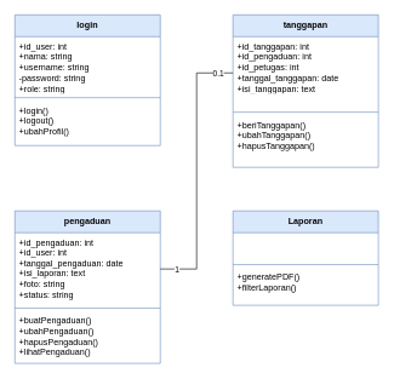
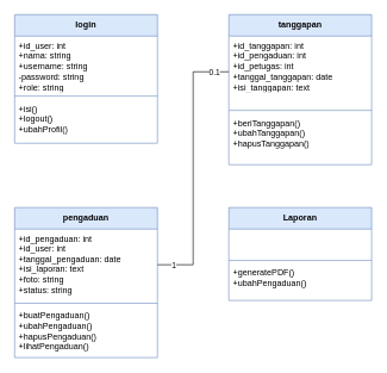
- <mxCell id="5" value="&lt;div&gt;+login()&amp;nbsp;&amp;nbsp;&lt;/div&gt;&lt;div&gt;&lt;span style=&quot;background-color: transparent; color: light-dark(rgb(0, 0, 0), rgb(255, 255, 255));&quot;&gt;+logout()&lt;/span&gt;&lt;/div&gt;&lt;div&gt;&lt;span style=&quot;background-color: transparent; color: light-dark(rgb(0, 0, 0), rgb(255, 255, 255));&quot;&gt;+ubahProfil()&lt;/span&gt;&lt;/div&gt;" style="text;strokeColor=none;fillColor=none;align=left;verticalAlign=top;spacingLeft=4;spacingRight=4;overflow=hidden;rotatable=0;points=[[0,0.5],[1,0.5]];portConstraint=eastwest;whiteSpace=wrap;html=1;" parent="2" vertex="1"><mxGeometry y="118" width="200" height="62" as="geometry" /></mxCell>
+ <mxCell id="5" value="&lt;div&gt;+isi()&amp;nbsp;&amp;nbsp;&lt;/div&gt;&lt;div&gt;&lt;span style=&quot;background-color: transparent; color: light-dark(rgb(0, 0, 0), rgb(255, 255, 255));&quot;&gt;+logout()&lt;/span&gt;&lt;/div&gt;&lt;div&gt;&lt;span style=&quot;background-color: transparent; color: light-dark(rgb(0, 0, 0), rgb(255, 255, 255));&quot;&gt;+ubahProfil()&lt;/span&gt;&lt;/div&gt;" style="text;strokeColor=none;fillColor=none;align=left;verticalAlign=top;spacingLeft=4;spacingRight=4;overflow=hidden;rotatable=0;points=[[0,0.5],[1,0.5]];portConstraint=eastwest;whiteSpace=wrap;html=1;" parent="2" vertex="1"><mxGeometry y="118" width="200" height="62" as="geometry" /></mxCell>
- <mxCell id="17" value="&lt;div&gt;+generatePDF()&lt;/div&gt;&lt;div&gt;+filterLaporan()&lt;/div&gt;" style="text;strokeColor=none;fillColor=none;align=left;verticalAlign=top;spacingLeft=4;spacingRight=4;overflow=hidden;rotatable=0;points=[[0,0.5],[1,0.5]];portConstraint=eastwest;whiteSpace=wrap;html=1;" parent="14" vertex="1"><mxGeometry y="78" width="200" height="52" as="geometry" /></mxCell>
+ <mxCell id="17" value="&lt;div&gt;+generatePDF()&lt;/div&gt;&lt;div&gt;+ubahPengaduan()&lt;/div&gt;" style="text;strokeColor=none;fillColor=none;align=left;verticalAlign=top;spacingLeft=4;spacingRight=4;overflow=hidden;rotatable=0;points=[[0,0.5],[1,0.5]];portConstraint=eastwest;whiteSpace=wrap;html=1;" parent="14" vertex="1"><mxGeometry y="78" width="200" height="52" as="geometry" /></mxCell>
